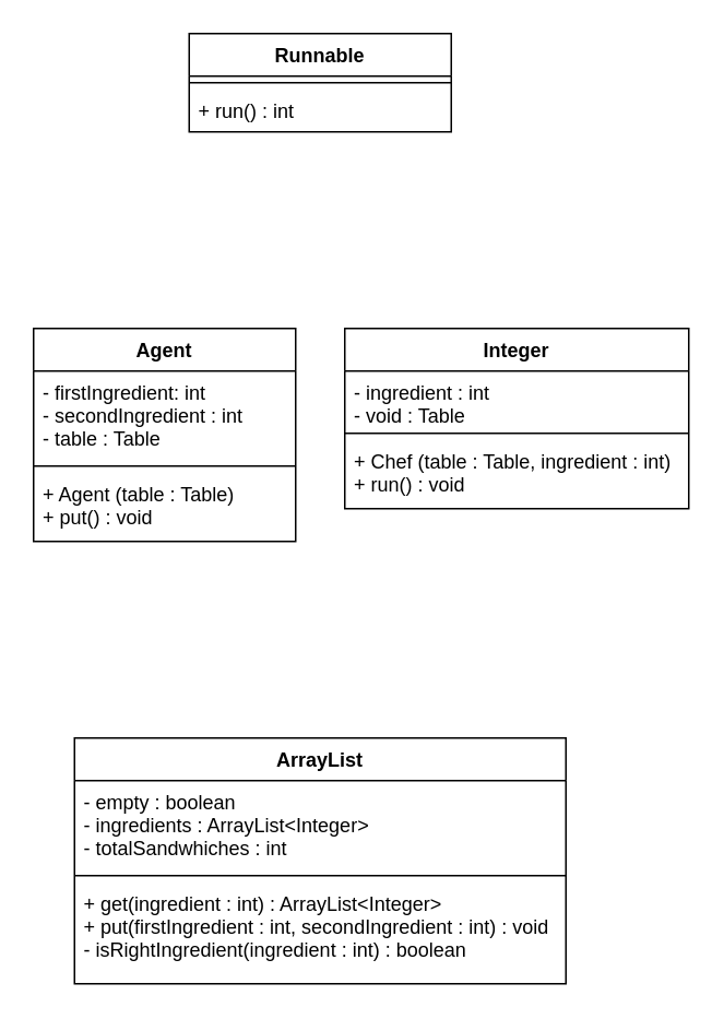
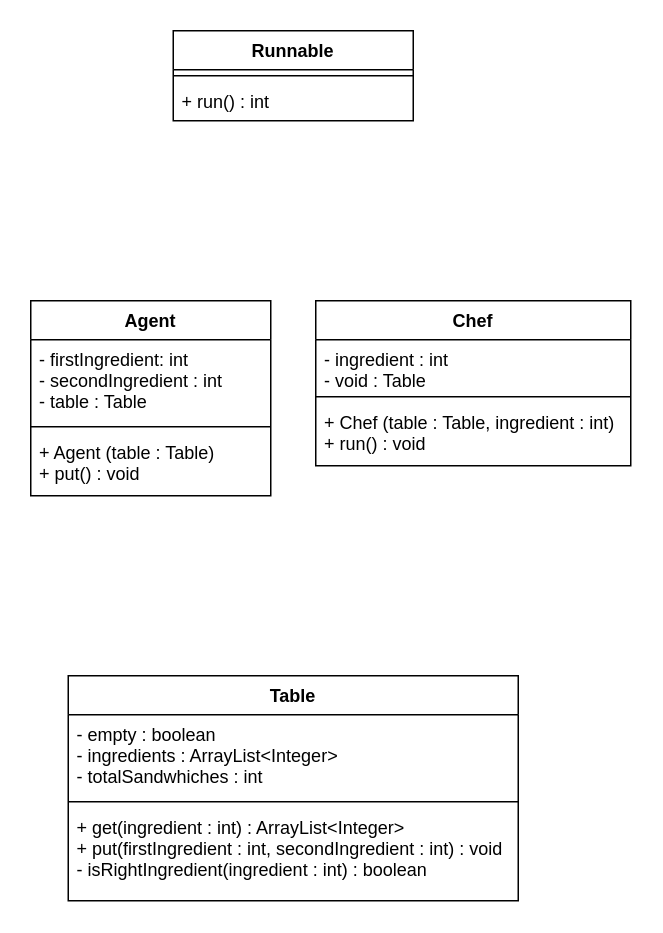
- <mxCell id="13" value="Integer" style="swimlane;fontStyle=1;align=center;verticalAlign=top;childLayout=stackLayout;horizontal=1;startSize=26;horizontalStack=0;resizeParent=1;resizeParentMax=0;resizeLast=0;collapsible=1;marginBottom=0;" vertex="1" parent="1"><mxGeometry x="210" y="200" width="210" height="110" as="geometry" /></mxCell>
+ <mxCell id="13" value="Chef" style="swimlane;fontStyle=1;align=center;verticalAlign=top;childLayout=stackLayout;horizontal=1;startSize=26;horizontalStack=0;resizeParent=1;resizeParentMax=0;resizeLast=0;collapsible=1;marginBottom=0;" vertex="1" parent="1"><mxGeometry x="210" y="200" width="210" height="110" as="geometry" /></mxCell>
- <mxCell id="9" value="ArrayList" style="swimlane;fontStyle=1;align=center;verticalAlign=top;childLayout=stackLayout;horizontal=1;startSize=26;horizontalStack=0;resizeParent=1;resizeParentMax=0;resizeLast=0;collapsible=1;marginBottom=0;" vertex="1" parent="1"><mxGeometry x="45" y="450" width="300" height="150" as="geometry" /></mxCell>
+ <mxCell id="9" value="Table" style="swimlane;fontStyle=1;align=center;verticalAlign=top;childLayout=stackLayout;horizontal=1;startSize=26;horizontalStack=0;resizeParent=1;resizeParentMax=0;resizeLast=0;collapsible=1;marginBottom=0;" vertex="1" parent="1"><mxGeometry x="45" y="450" width="300" height="150" as="geometry" /></mxCell>
